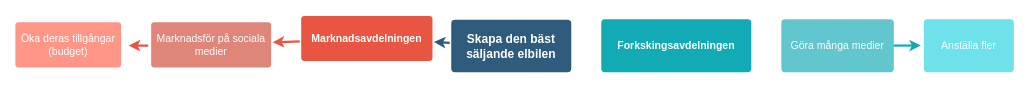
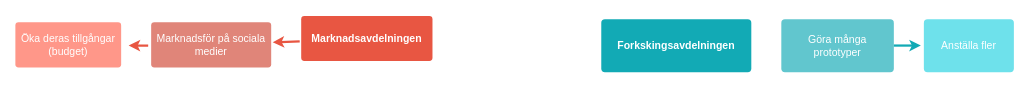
- <mxCell id="2" value="" style="edgeStyle=none;rounded=0;jumpStyle=none;html=1;shadow=0;labelBackgroundColor=none;startArrow=none;startFill=0;endArrow=classic;endFill=1;jettySize=auto;orthogonalLoop=1;strokeColor=#2F5B7C;strokeWidth=3;fontFamily=Helvetica;fontSize=16;fontColor=#23445D;spacing=5;" parent="1" source="3" target="5" edge="1"><mxGeometry relative="1" as="geometry" /></mxCell>
- <mxCell id="8" value="Göra många medier" style="rounded=1;whiteSpace=wrap;html=1;shadow=0;labelBackgroundColor=none;strokeColor=none;strokeWidth=3;fillColor=#61c6ce;fontFamily=Helvetica;fontSize=14;fontColor=#FFFFFF;align=center;spacing=5;fontStyle=0;arcSize=7;perimeterSpacing=2;" parent="1" vertex="1"><mxGeometry x="1041" y="25" width="150" height="70.5" as="geometry" /></mxCell>
+ <mxCell id="8" value="Göra många prototyper" style="rounded=1;whiteSpace=wrap;html=1;shadow=0;labelBackgroundColor=none;strokeColor=none;strokeWidth=3;fillColor=#61c6ce;fontFamily=Helvetica;fontSize=14;fontColor=#FFFFFF;align=center;spacing=5;fontStyle=0;arcSize=7;perimeterSpacing=2;" parent="1" vertex="1"><mxGeometry x="1041" y="25" width="150" height="70.5" as="geometry" /></mxCell>
- <mxCell id="3" value="&lt;div&gt;Skapa den bäst säljande elbilen&lt;/div&gt;" style="rounded=1;whiteSpace=wrap;html=1;shadow=0;labelBackgroundColor=none;strokeColor=none;strokeWidth=3;fillColor=#2F5B7C;fontFamily=Helvetica;fontSize=16;fontColor=#FFFFFF;align=center;fontStyle=1;spacing=5;arcSize=7;perimeterSpacing=2;" parent="1" vertex="1"><mxGeometry x="601" y="25.5" width="160" height="70" as="geometry" /></mxCell>
